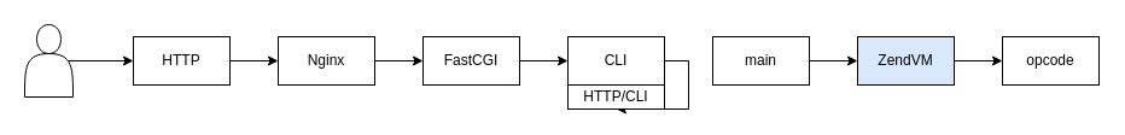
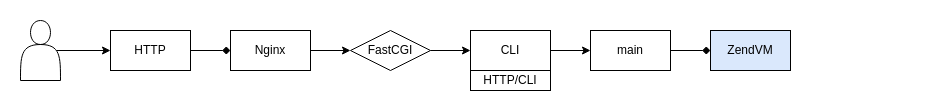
- <mxCell id="2" style="edgeStyle=orthogonalEdgeStyle;rounded=0;orthogonalLoop=1;jettySize=auto;html=1;exitX=1;exitY=0.5;exitDx=0;exitDy=0;entryX=0;entryY=0.5;entryDx=0;entryDy=0;" parent="1" source="3" target="5" edge="1"><mxGeometry relative="1" as="geometry" /></mxCell>
+ <mxCell id="2" style="edgeStyle=orthogonalEdgeStyle;rounded=0;orthogonalLoop=1;jettySize=auto;html=1;exitX=1;exitY=0.5;exitDx=0;exitDy=0;entryX=0;entryY=0.5;entryDx=0;entryDy=0;endArrow=diamond;" parent="1" source="3" target="5" edge="1"><mxGeometry relative="1" as="geometry" /></mxCell>
- <mxCell id="7" value="FastCGI" style="rounded=0;whiteSpace=wrap;html=1;" parent="1" vertex="1"><mxGeometry x="350" y="30" width="80" height="40" as="geometry" /></mxCell>
+ <mxCell id="7" value="FastCGI" style="rhombus;whiteSpace=wrap;html=1;" parent="1" vertex="1"><mxGeometry x="350" y="30" width="80" height="40" as="geometry" /></mxCell>
- <mxCell id="13" style="edgeStyle=orthogonalEdgeStyle;rounded=0;orthogonalLoop=1;jettySize=auto;html=1;exitX=1;exitY=0.5;exitDx=0;exitDy=0;entryX=0;entryY=0.5;entryDx=0;entryDy=0;" parent="1" source="14" target="16" edge="1"><mxGeometry relative="1" as="geometry" /></mxCell>
+ <mxCell id="13" style="edgeStyle=orthogonalEdgeStyle;rounded=0;orthogonalLoop=1;jettySize=auto;html=1;exitX=1;exitY=0.5;exitDx=0;exitDy=0;entryX=0;entryY=0.5;entryDx=0;entryDy=0;endArrow=diamond;" parent="1" source="14" target="16" edge="1"><mxGeometry relative="1" as="geometry" /></mxCell>
- <mxCell id="15" style="edgeStyle=orthogonalEdgeStyle;rounded=0;orthogonalLoop=1;jettySize=auto;html=1;exitX=1;exitY=0.5;exitDx=0;exitDy=0;entryX=0;entryY=0.5;entryDx=0;entryDy=0;" parent="1" source="16" target="10" edge="1"><mxGeometry relative="1" as="geometry" /></mxCell>
- <mxCell id="10" value="opcode" style="rounded=0;whiteSpace=wrap;html=1;" parent="1" vertex="1"><mxGeometry x="830" y="30" width="80" height="40" as="geometry" /></mxCell>
- <mxCell id="8" style="edgeStyle=orthogonalEdgeStyle;rounded=0;orthogonalLoop=1;jettySize=auto;html=1;exitX=1;exitY=0.5;exitDx=0;exitDy=0;" parent="1" source="9" target="17" edge="1"><mxGeometry relative="1" as="geometry" /></mxCell>
+ <mxCell id="8" style="edgeStyle=orthogonalEdgeStyle;rounded=0;orthogonalLoop=1;jettySize=auto;html=1;exitX=1;exitY=0.5;exitDx=0;exitDy=0;entryX=0;entryY=0.5;entryDx=0;entryDy=0;" parent="1" source="9" target="14" edge="1"><mxGeometry relative="1" as="geometry" /></mxCell>
